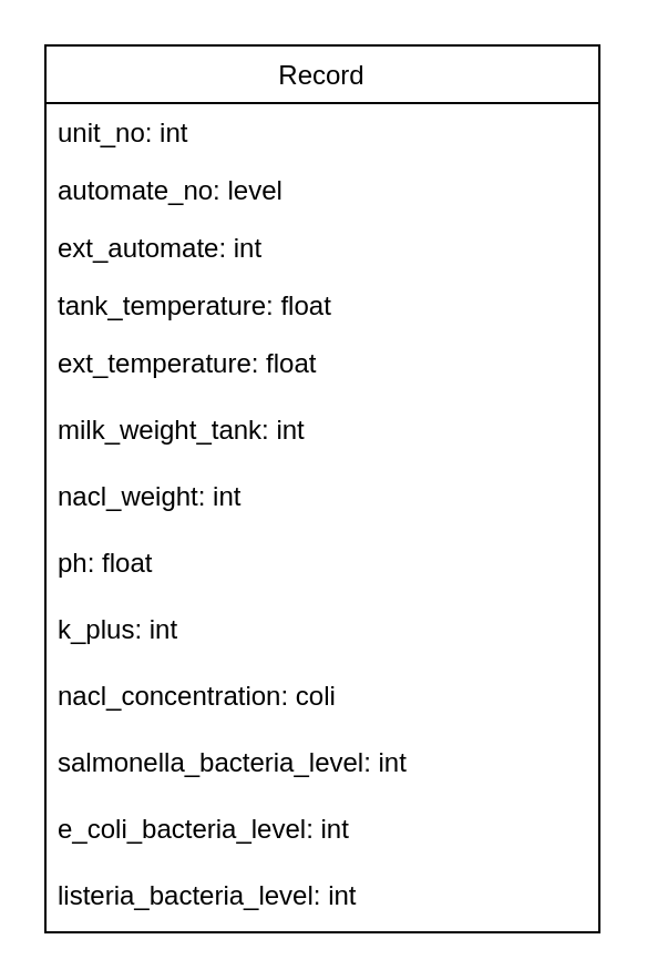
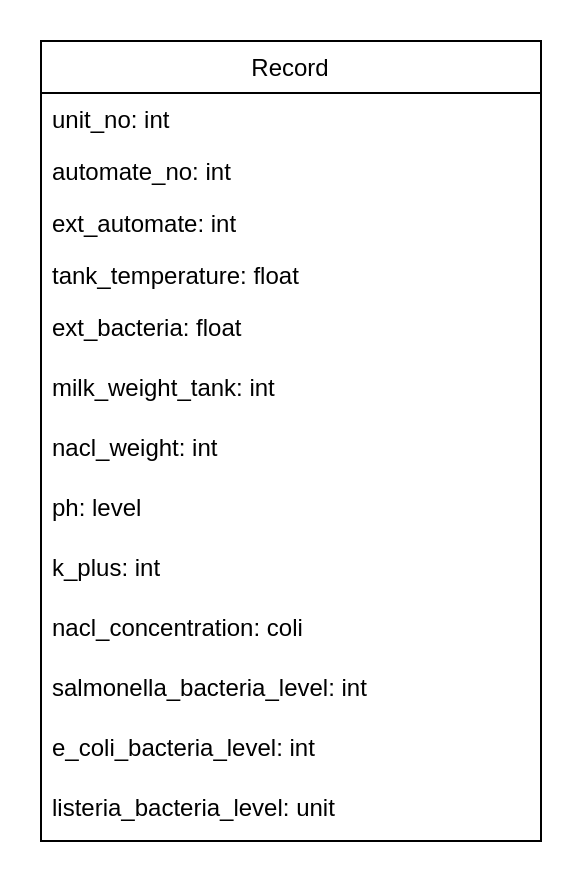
- <mxCell id="4" value="automate_no: level" style="text;strokeColor=none;fillColor=none;align=left;verticalAlign=top;spacingLeft=4;spacingRight=4;overflow=hidden;rotatable=0;points=[[0,0.5],[1,0.5]];portConstraint=eastwest;" vertex="1" parent="2"><mxGeometry y="52" width="250" height="26" as="geometry" /></mxCell>
+ <mxCell id="4" value="automate_no: int" style="text;strokeColor=none;fillColor=none;align=left;verticalAlign=top;spacingLeft=4;spacingRight=4;overflow=hidden;rotatable=0;points=[[0,0.5],[1,0.5]];portConstraint=eastwest;" vertex="1" parent="2"><mxGeometry y="52" width="250" height="26" as="geometry" /></mxCell>
- <mxCell id="7" value="ext_temperature: float" style="text;strokeColor=none;fillColor=none;align=left;verticalAlign=top;spacingLeft=4;spacingRight=4;overflow=hidden;rotatable=0;points=[[0,0.5],[1,0.5]];portConstraint=eastwest;" vertex="1" parent="2"><mxGeometry y="130" width="250" height="30" as="geometry" /></mxCell>
+ <mxCell id="7" value="ext_bacteria: float" style="text;strokeColor=none;fillColor=none;align=left;verticalAlign=top;spacingLeft=4;spacingRight=4;overflow=hidden;rotatable=0;points=[[0,0.5],[1,0.5]];portConstraint=eastwest;" vertex="1" parent="2"><mxGeometry y="130" width="250" height="30" as="geometry" /></mxCell>
- <mxCell id="10" value="ph: float" style="text;strokeColor=none;fillColor=none;align=left;verticalAlign=top;spacingLeft=4;spacingRight=4;overflow=hidden;rotatable=0;points=[[0,0.5],[1,0.5]];portConstraint=eastwest;" vertex="1" parent="2"><mxGeometry y="220" width="250" height="30" as="geometry" /></mxCell>
+ <mxCell id="10" value="ph: level" style="text;strokeColor=none;fillColor=none;align=left;verticalAlign=top;spacingLeft=4;spacingRight=4;overflow=hidden;rotatable=0;points=[[0,0.5],[1,0.5]];portConstraint=eastwest;" vertex="1" parent="2"><mxGeometry y="220" width="250" height="30" as="geometry" /></mxCell>
- <mxCell id="15" value="listeria_bacteria_level: int" style="text;strokeColor=none;fillColor=none;align=left;verticalAlign=top;spacingLeft=4;spacingRight=4;overflow=hidden;rotatable=0;points=[[0,0.5],[1,0.5]];portConstraint=eastwest;" vertex="1" parent="2"><mxGeometry y="370" width="250" height="30" as="geometry" /></mxCell>
+ <mxCell id="15" value="listeria_bacteria_level: unit" style="text;strokeColor=none;fillColor=none;align=left;verticalAlign=top;spacingLeft=4;spacingRight=4;overflow=hidden;rotatable=0;points=[[0,0.5],[1,0.5]];portConstraint=eastwest;" vertex="1" parent="2"><mxGeometry y="370" width="250" height="30" as="geometry" /></mxCell>
